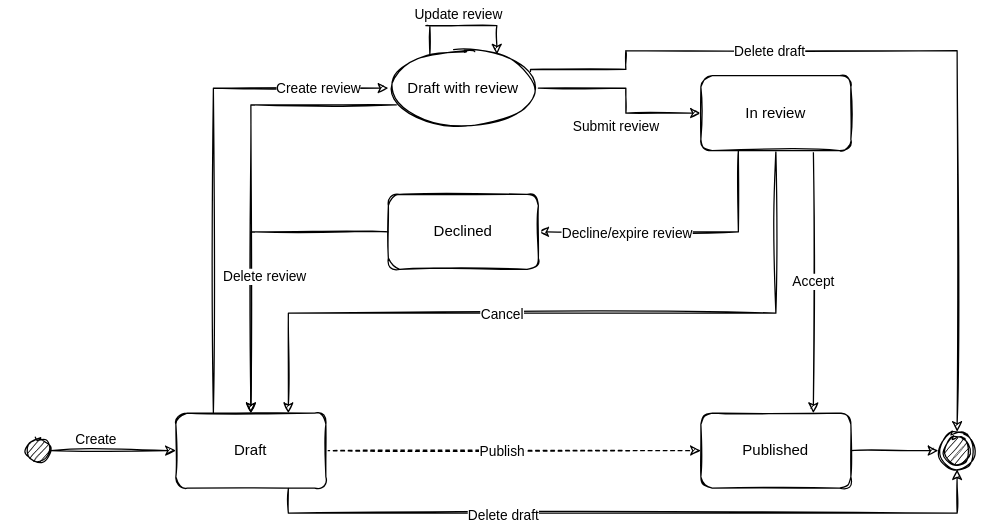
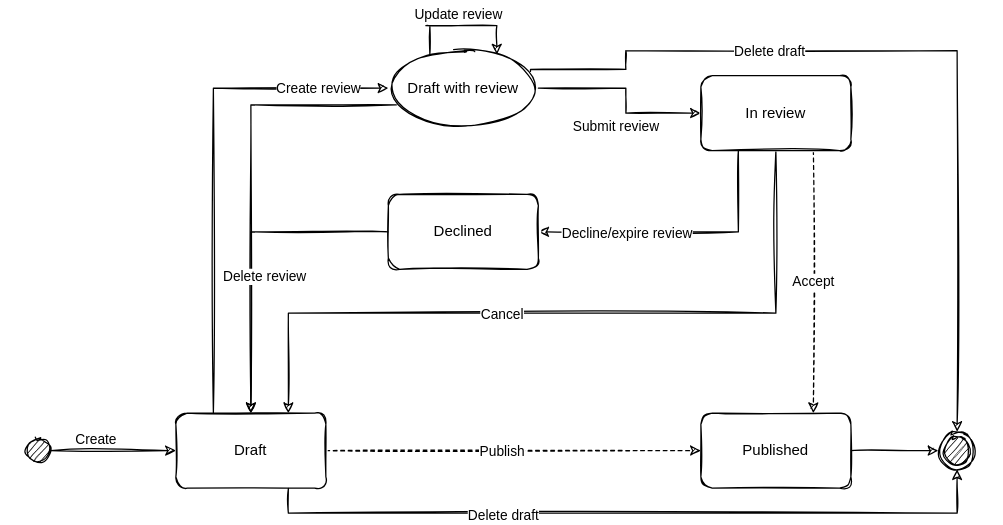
- <mxCell id="22" value="Accept" style="edgeStyle=orthogonalEdgeStyle;rounded=0;orthogonalLoop=1;jettySize=auto;html=1;exitX=0.75;exitY=1;exitDx=0;exitDy=0;fontSize=11;entryX=0.75;entryY=0;entryDx=0;entryDy=0;sketch=1;" parent="1" source="27" target="21" edge="1"><mxGeometry relative="1" as="geometry" /></mxCell>
+ <mxCell id="22" value="Accept" style="edgeStyle=orthogonalEdgeStyle;rounded=0;orthogonalLoop=1;jettySize=auto;html=1;exitX=0.75;exitY=1;exitDx=0;exitDy=0;fontSize=11;entryX=0.75;entryY=0;entryDx=0;entryDy=0;sketch=1;dashed=1;" parent="1" source="27" target="21" edge="1"><mxGeometry relative="1" as="geometry" /></mxCell>
